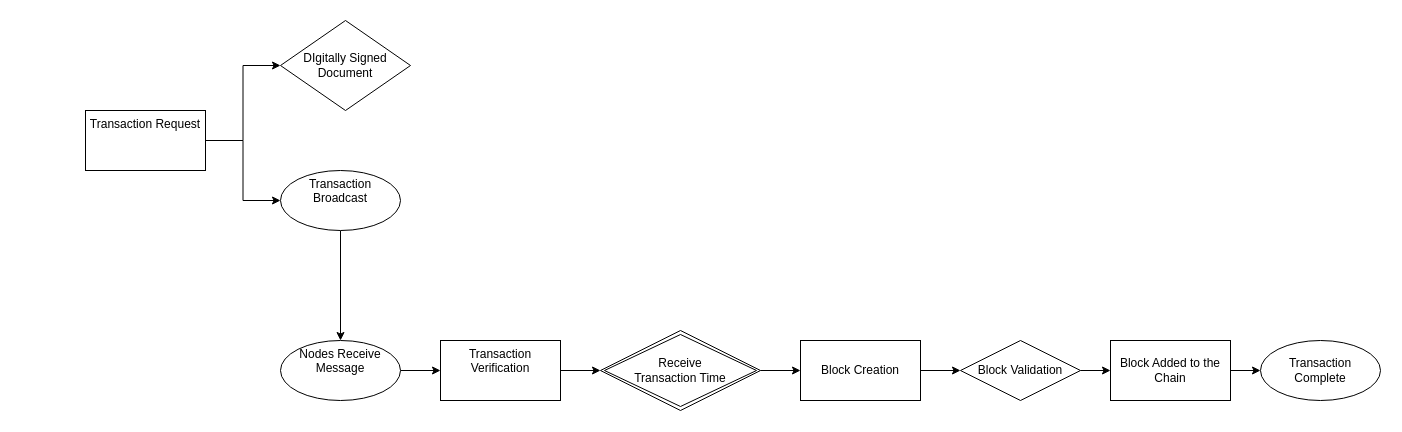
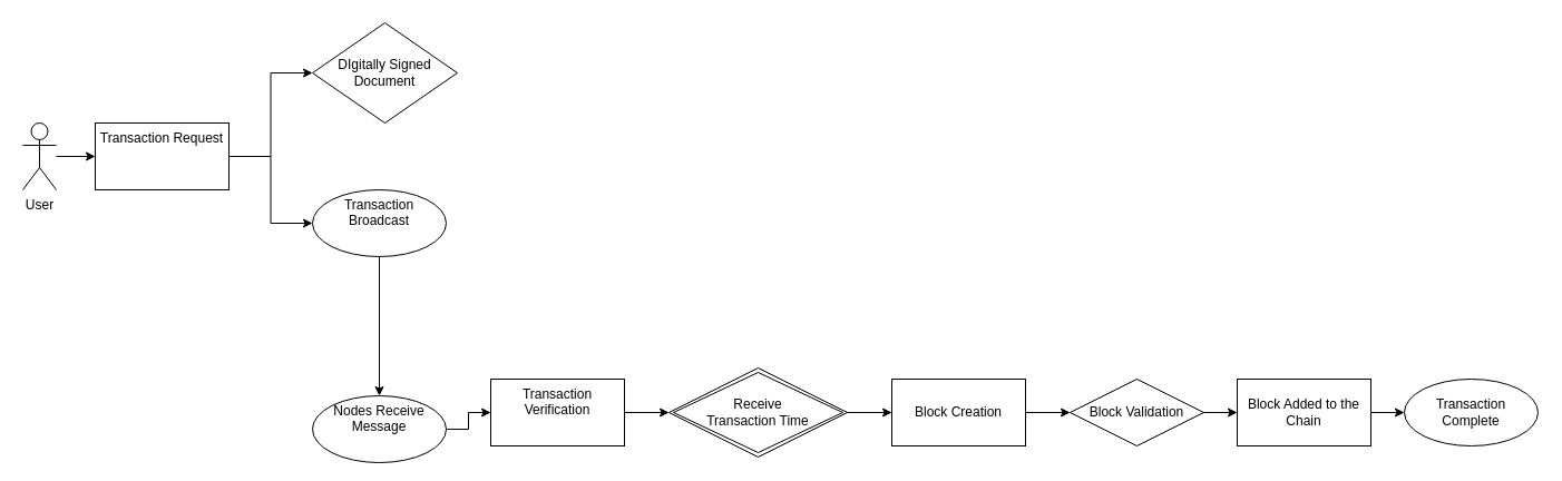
+ <mxCell id="3" value="User" style="shape=umlActor;verticalLabelPosition=bottom;verticalAlign=top;html=1;outlineConnect=0;" vertex="1" parent="1"><mxGeometry x="20" y="110" width="30" height="60" as="geometry" /></mxCell>
+ <mxCell id="2" value="" style="edgeStyle=orthogonalEdgeStyle;rounded=0;orthogonalLoop=1;jettySize=auto;html=1;" edge="1" parent="1" source="3" target="5"><mxGeometry relative="1" as="geometry" /></mxCell>
- <mxCell id="11" value="Nodes Receive Message" style="ellipse;whiteSpace=wrap;html=1;verticalAlign=top;" vertex="1" parent="1"><mxGeometry x="280" y="340" width="120" height="60" as="geometry" /></mxCell>
+ <mxCell id="11" value="Nodes Receive Message" style="ellipse;whiteSpace=wrap;html=1;verticalAlign=top;" vertex="1" parent="1"><mxGeometry x="280" y="355" width="120" height="60" as="geometry" /></mxCell>
